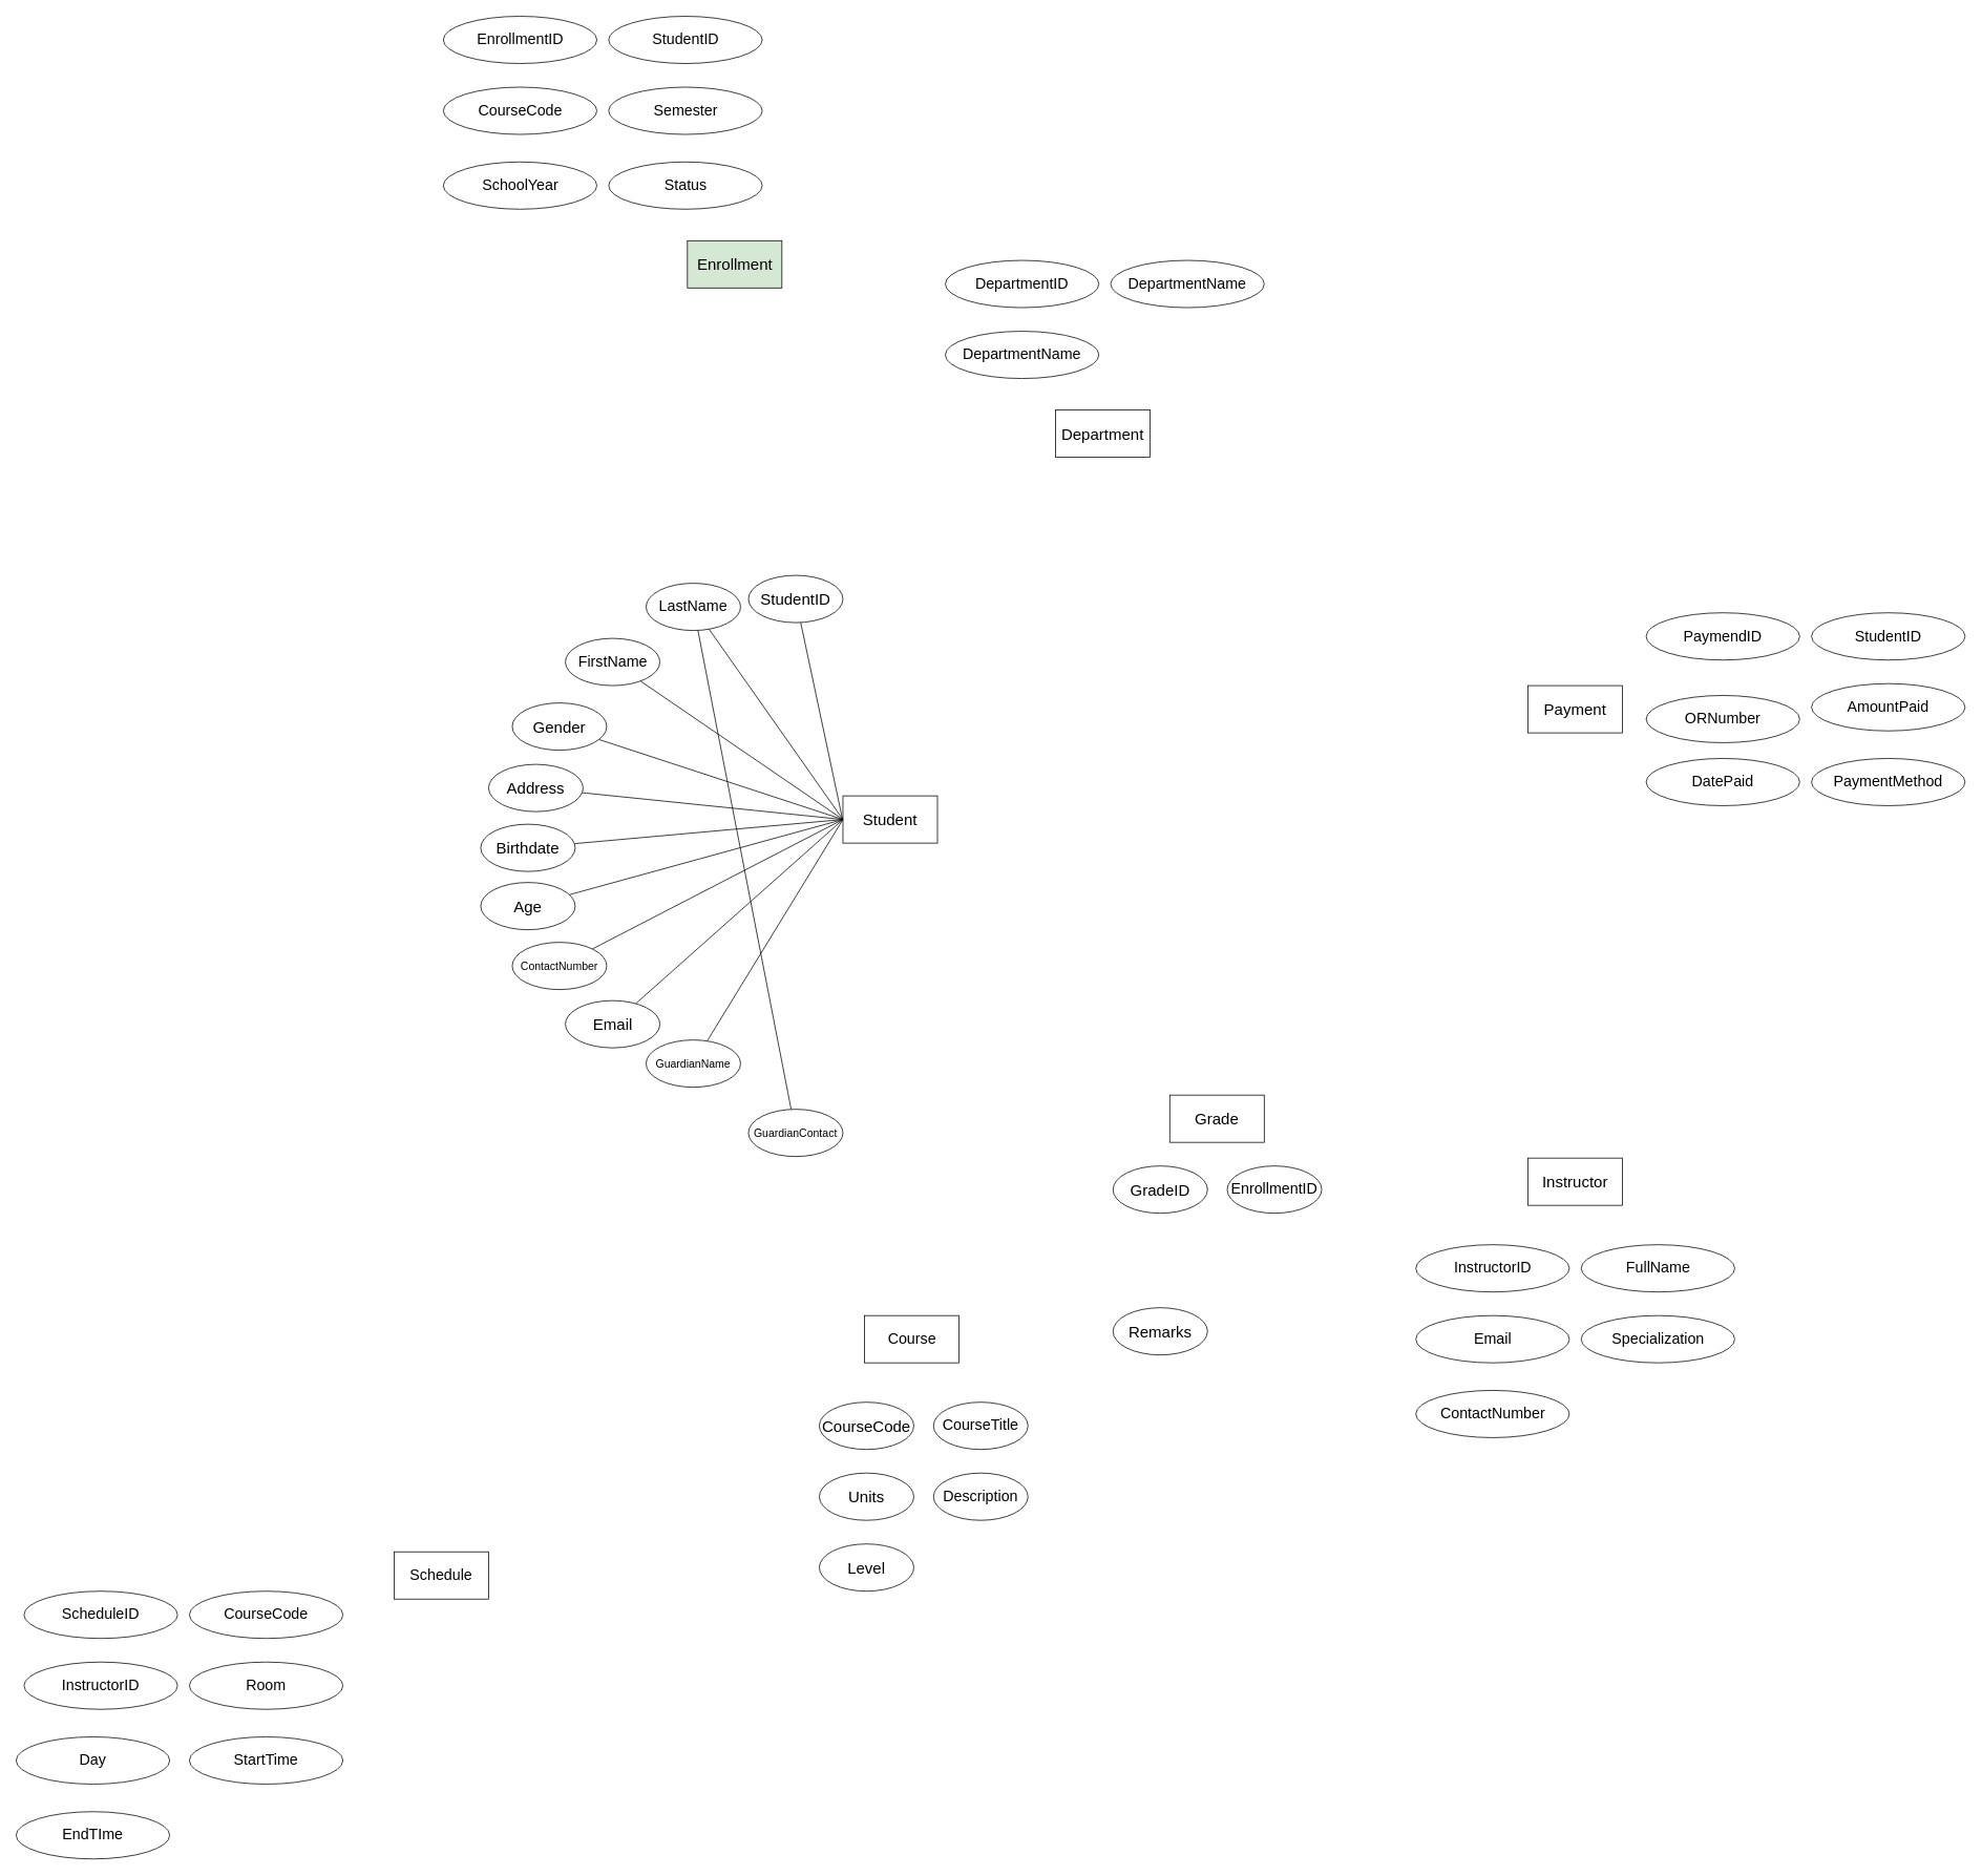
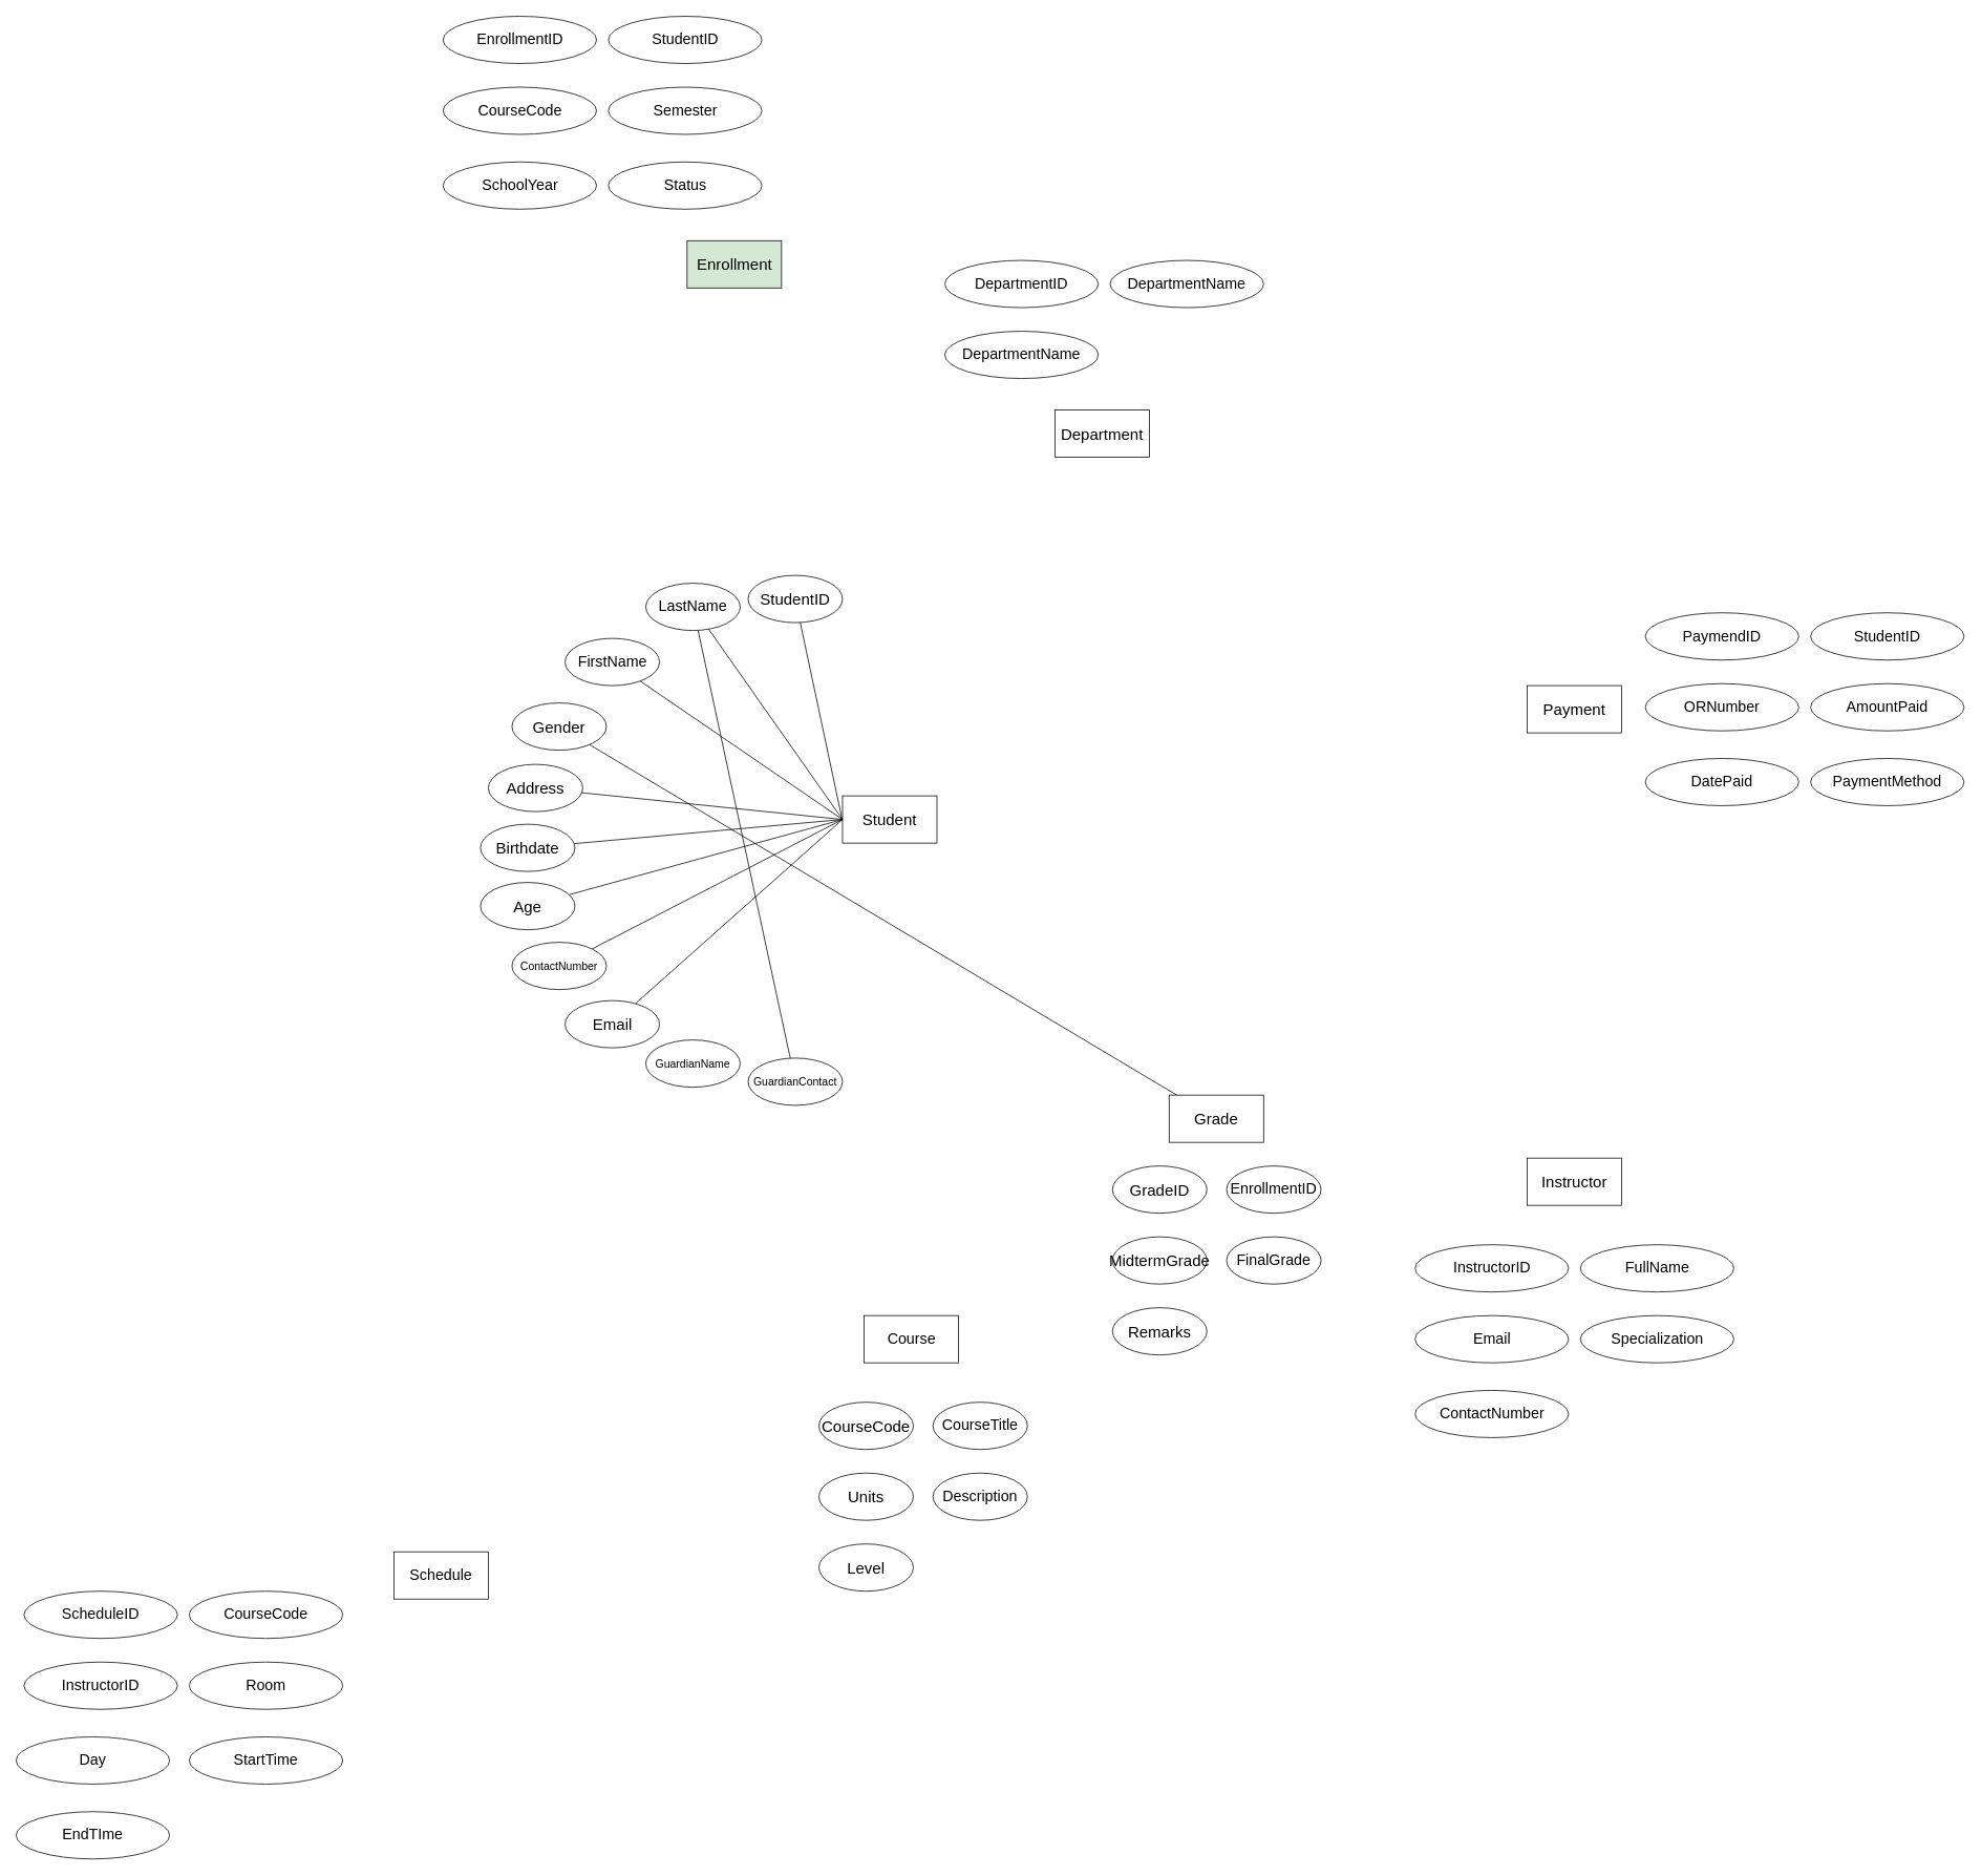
- <mxCell id="35" value="ORNumber" style="ellipse;whiteSpace=wrap;html=1;fontSize=19;" parent="1" vertex="1"><mxGeometry x="2090" y="882.5" width="195" height="60" as="geometry" /></mxCell>
+ <mxCell id="35" value="ORNumber" style="ellipse;whiteSpace=wrap;html=1;fontSize=19;" parent="1" vertex="1"><mxGeometry x="2090" y="867.5" width="195" height="60" as="geometry" /></mxCell>
- <mxCell id="26" style="rounded=0;orthogonalLoop=1;jettySize=auto;html=1;entryX=0;entryY=0.5;entryDx=0;entryDy=0;endArrow=none;endFill=0;" parent="1" source="27" target="2" edge="1"><mxGeometry relative="1" as="geometry" /></mxCell>
+ <mxCell id="26" style="rounded=0;orthogonalLoop=1;jettySize=auto;html=1;endArrow=none;endFill=0;" parent="1" source="27" target="5" edge="1"><mxGeometry relative="1" as="geometry" /></mxCell>
- <mxCell id="24" style="edgeStyle=none;curved=1;rounded=0;orthogonalLoop=1;jettySize=auto;html=1;fontSize=12;startSize=8;endSize=8;entryX=0;entryY=0.5;entryDx=0;entryDy=0;endArrow=none;endFill=0;" edge="1" parent="1" source="25" target="2"><mxGeometry relative="1" as="geometry"><mxPoint x="1050" y="1040" as="targetPoint" /></mxGeometry></mxCell>
- <mxCell id="23" value="GuardianContact" style="ellipse;whiteSpace=wrap;html=1;fontSize=14;" parent="1" vertex="1"><mxGeometry x="950" y="1408" width="120" height="60" as="geometry" /></mxCell>
+ <mxCell id="23" value="GuardianContact" style="ellipse;whiteSpace=wrap;html=1;fontSize=14;" parent="1" vertex="1"><mxGeometry x="950" y="1343" width="120" height="60" as="geometry" /></mxCell>
+ <mxCell id="54" value="MidtermGrade" style="ellipse;whiteSpace=wrap;html=1;fontSize=20;" parent="1" vertex="1"><mxGeometry x="1413" y="1570" width="120" height="60" as="geometry" /></mxCell>
+ <mxCell id="52" value="FinalGrade" style="ellipse;whiteSpace=wrap;html=1;fontSize=19;" parent="1" vertex="1"><mxGeometry x="1558" y="1570" width="120" height="60" as="geometry" /></mxCell>
